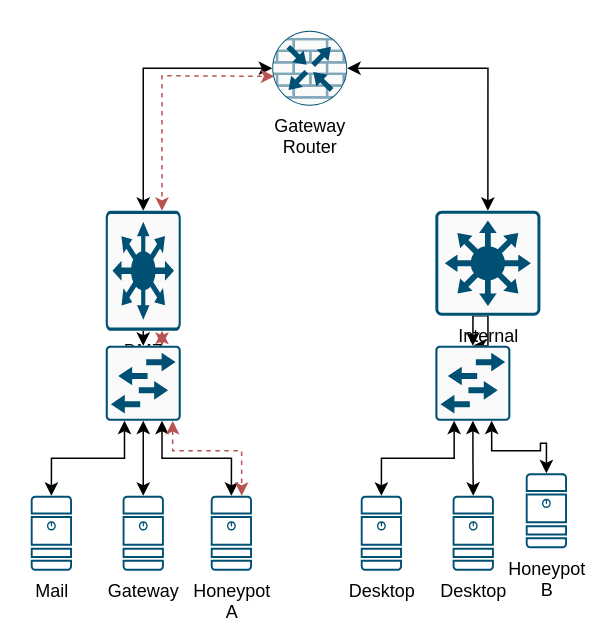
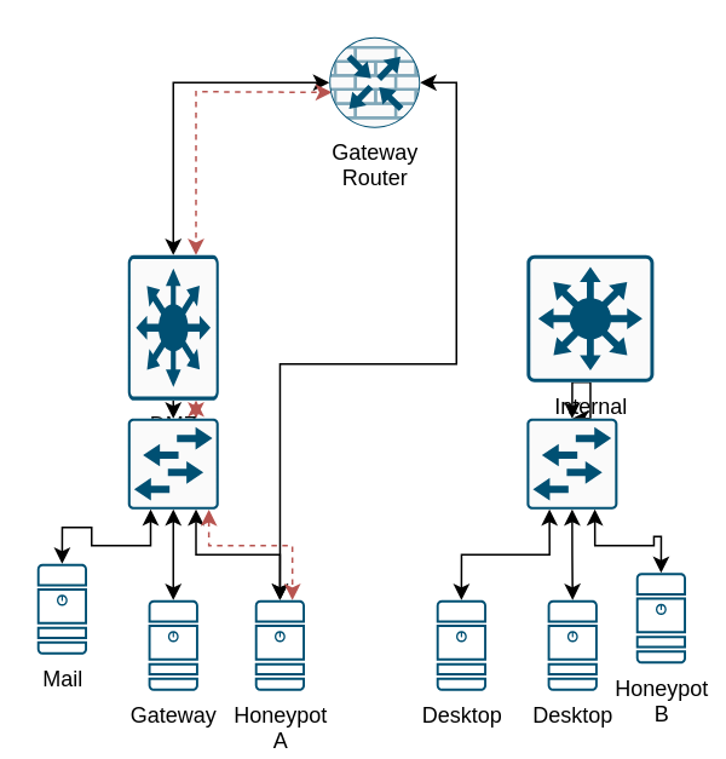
- <mxCell id="2" style="edgeStyle=orthogonalEdgeStyle;rounded=0;orthogonalLoop=1;jettySize=auto;html=1;exitX=1;exitY=0.5;exitDx=0;exitDy=0;exitPerimeter=0;entryX=0.5;entryY=0;entryDx=0;entryDy=0;entryPerimeter=0;startArrow=classic;startFill=1;" edge="1" parent="1" source="5" target="11"><mxGeometry relative="1" as="geometry" /></mxCell>
+ <mxCell id="2" style="edgeStyle=orthogonalEdgeStyle;rounded=0;orthogonalLoop=1;jettySize=auto;html=1;exitX=1;exitY=0.5;exitDx=0;exitDy=0;exitPerimeter=0;startArrow=classic;startFill=1;" edge="1" parent="1" source="5" target="23"><mxGeometry relative="1" as="geometry" /></mxCell>
- <mxCell id="21" value="Mail" style="sketch=0;points=[[0.015,0.015,0],[0.985,0.015,0],[0.985,0.985,0],[0.015,0.985,0],[0.25,0,0],[0.5,0,0],[0.75,0,0],[1,0.25,0],[1,0.5,0],[1,0.75,0],[0.75,1,0],[0.5,1,0],[0.25,1,0],[0,0.75,0],[0,0.5,0],[0,0.25,0]];verticalLabelPosition=bottom;html=1;verticalAlign=top;aspect=fixed;align=center;pointerEvents=1;shape=mxgraph.cisco19.server;fillColor=#005073;strokeColor=none;" vertex="1" parent="1"><mxGeometry x="20" y="330" width="27.5" height="50" as="geometry" /></mxCell>
+ <mxCell id="21" value="Mail" style="sketch=0;points=[[0.015,0.015,0],[0.985,0.015,0],[0.985,0.985,0],[0.015,0.985,0],[0.25,0,0],[0.5,0,0],[0.75,0,0],[1,0.25,0],[1,0.5,0],[1,0.75,0],[0.75,1,0],[0.5,1,0],[0.25,1,0],[0,0.75,0],[0,0.5,0],[0,0.25,0]];verticalLabelPosition=bottom;html=1;verticalAlign=top;aspect=fixed;align=center;pointerEvents=1;shape=mxgraph.cisco19.server;fillColor=#005073;strokeColor=none;" vertex="1" parent="1"><mxGeometry x="20" y="310" width="27.5" height="50" as="geometry" /></mxCell>
